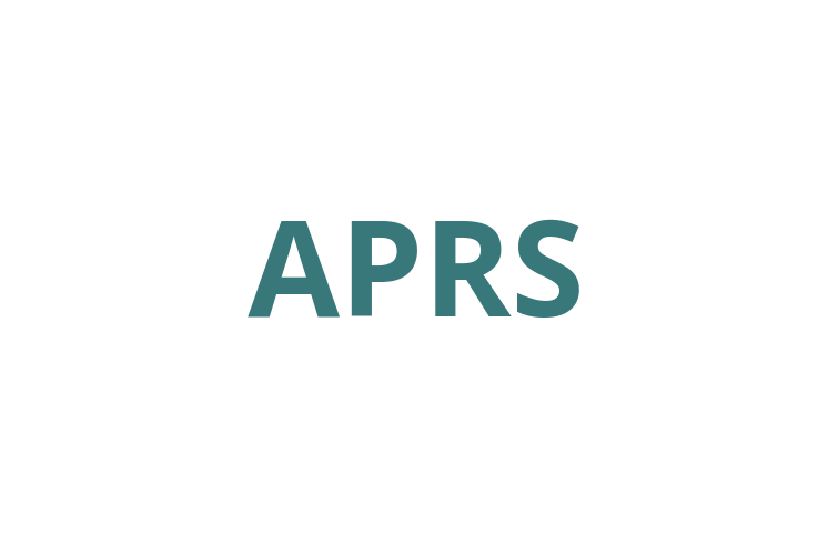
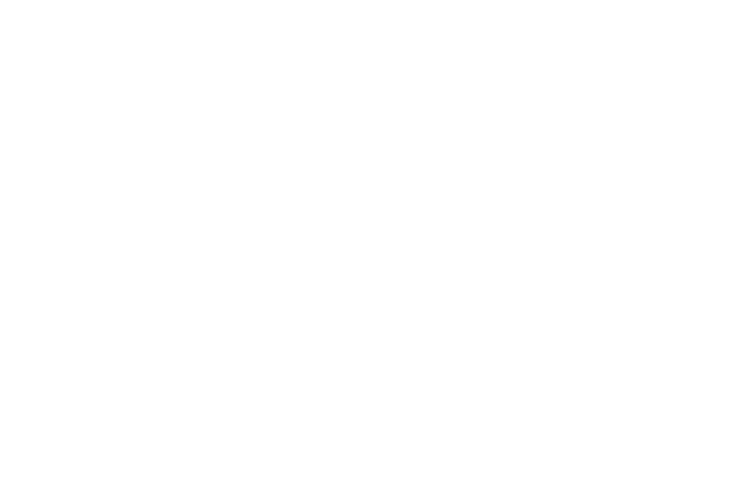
- <mxCell id="2" value="&lt;font style=&quot;font-size: 48px&quot; face=&quot;Segoe UI&quot; color=&quot;#38787a&quot;&gt;&lt;b&gt;APRS&lt;/b&gt;&lt;/font&gt;" style="text;html=1;strokeColor=none;fillColor=none;align=center;verticalAlign=middle;whiteSpace=wrap;rounded=0;shadow=1;" parent="1" vertex="1"><mxGeometry x="20" y="20" width="260" height="150" as="geometry" /></mxCell>
